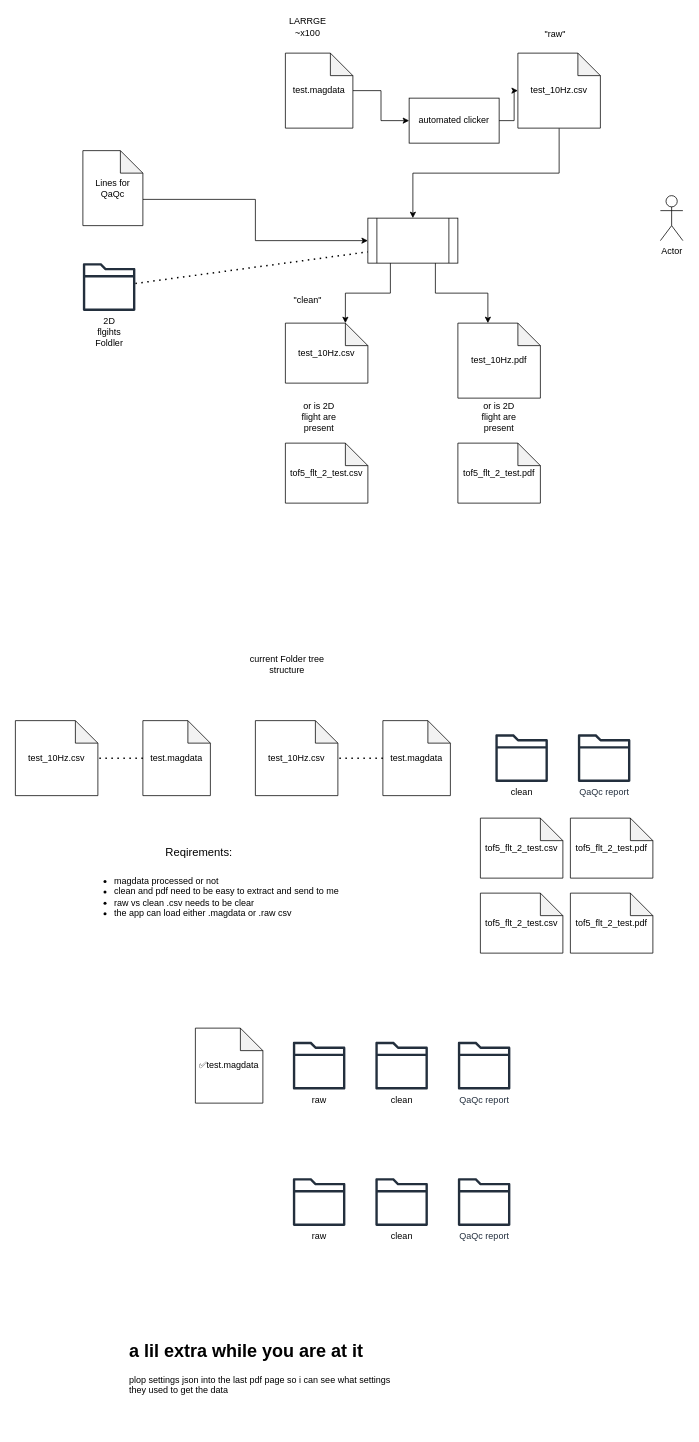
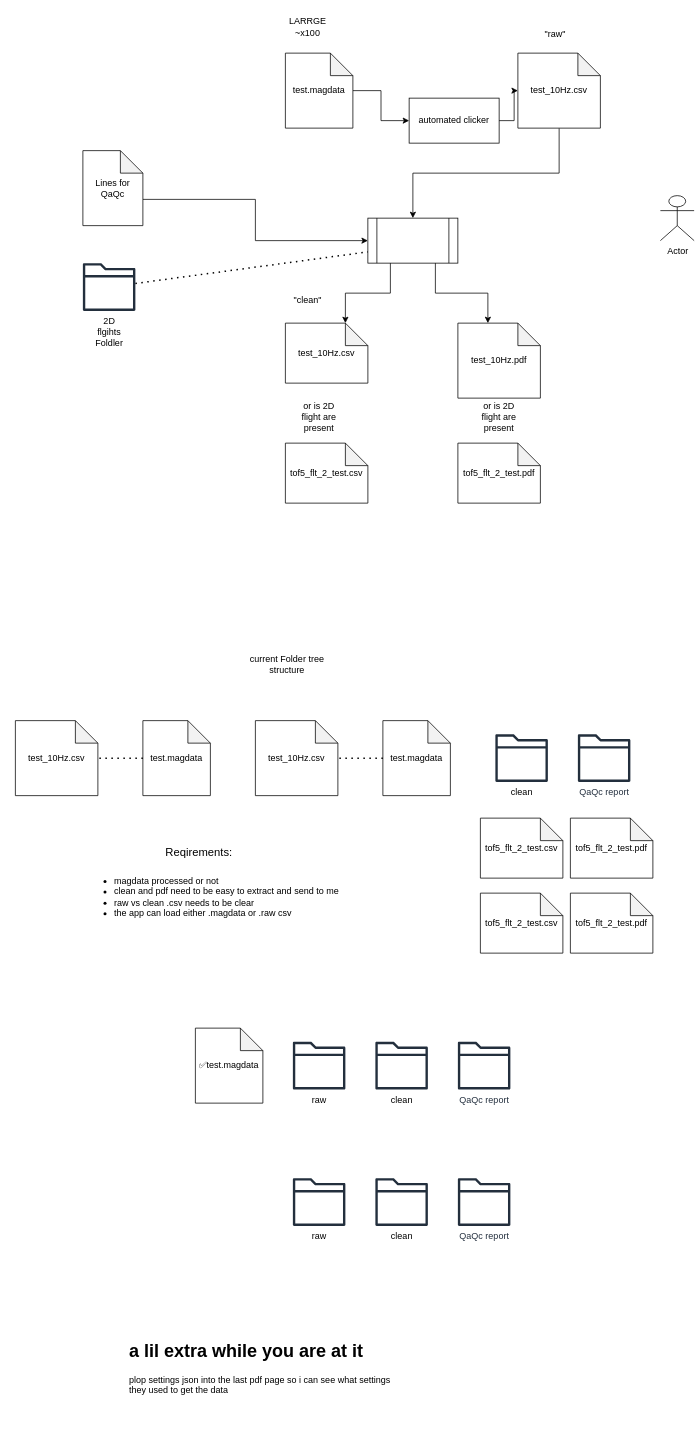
- <mxCell id="10" value="Actor" style="shape=umlActor;verticalLabelPosition=bottom;verticalAlign=top;html=1;outlineConnect=0;" vertex="1" parent="1"><mxGeometry x="880" y="260" width="30" height="60" as="geometry" /></mxCell>
+ <mxCell id="10" value="Actor" style="shape=umlActor;verticalLabelPosition=bottom;verticalAlign=top;html=1;outlineConnect=0;" vertex="1" parent="1"><mxGeometry x="880" y="260" width="45" height="60" as="geometry" /></mxCell>
